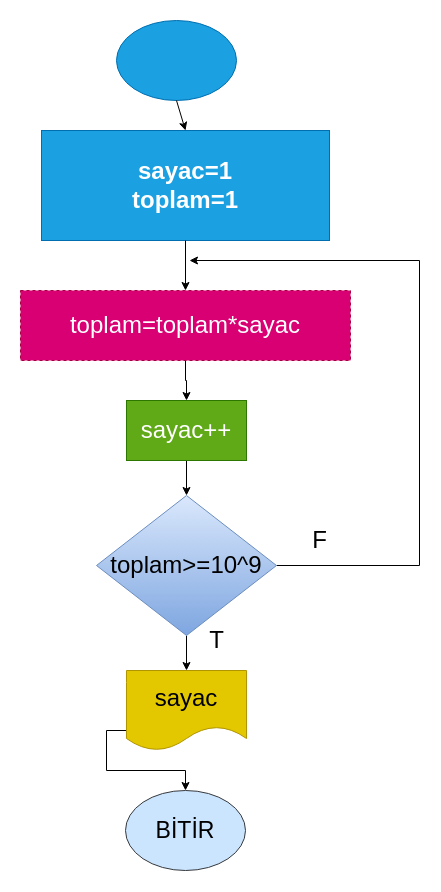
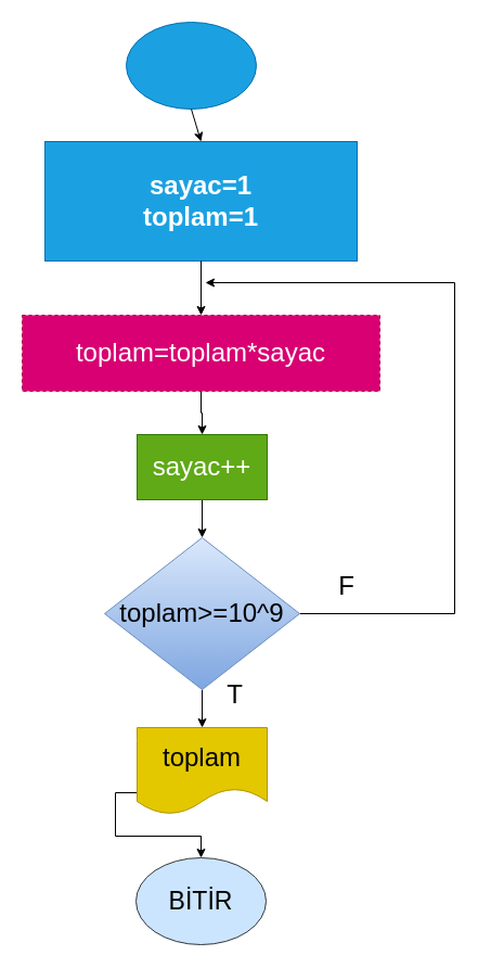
- <mxCell id="15" value="sayac" style="shape=document;whiteSpace=wrap;html=1;boundedLbl=1;labelBackgroundColor=none;fontSize=24;fontColor=#000000;fillColor=#e3c800;strokeColor=#B09500;" vertex="1" parent="1"><mxGeometry x="126" y="670" width="120" height="80" as="geometry" /></mxCell>
+ <mxCell id="15" value="toplam" style="shape=document;whiteSpace=wrap;html=1;boundedLbl=1;labelBackgroundColor=none;fontSize=24;fontColor=#000000;fillColor=#e3c800;strokeColor=#B09500;" vertex="1" parent="1"><mxGeometry x="126" y="670" width="120" height="80" as="geometry" /></mxCell>
